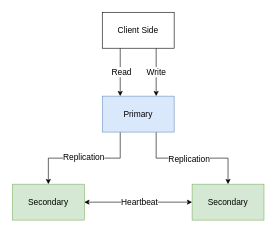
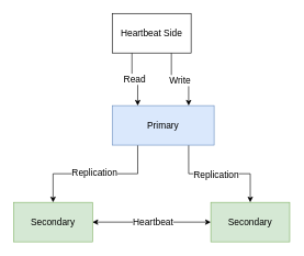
- <mxCell id="6" value="&lt;font style=&quot;font-size: 14px;&quot;&gt;Client Side&lt;/font&gt;" style="rounded=0;whiteSpace=wrap;html=1;" vertex="1" parent="1"><mxGeometry x="170" y="20" width="120" height="60" as="geometry" /></mxCell>
+ <mxCell id="6" value="&lt;font style=&quot;font-size: 14px;&quot;&gt;Heartbeat Side&lt;/font&gt;" style="rounded=0;whiteSpace=wrap;html=1;" vertex="1" parent="1"><mxGeometry x="170" y="20" width="120" height="60" as="geometry" /></mxCell>
- <mxCell id="11" value="&lt;font style=&quot;font-size: 14px;&quot;&gt;Primary&lt;/font&gt;" style="rounded=0;whiteSpace=wrap;html=1;fillColor=#dae8fc;strokeColor=#6c8ebf;" vertex="1" parent="1"><mxGeometry x="170" y="160" width="120" height="60" as="geometry" /></mxCell>
+ <mxCell id="11" value="&lt;font style=&quot;font-size: 14px;&quot;&gt;Primary&lt;/font&gt;" style="rounded=0;whiteSpace=wrap;html=1;fillColor=#dae8fc;strokeColor=#6c8ebf;" vertex="1" parent="1"><mxGeometry x="170" y="160" width="155" height="60" as="geometry" /></mxCell>
